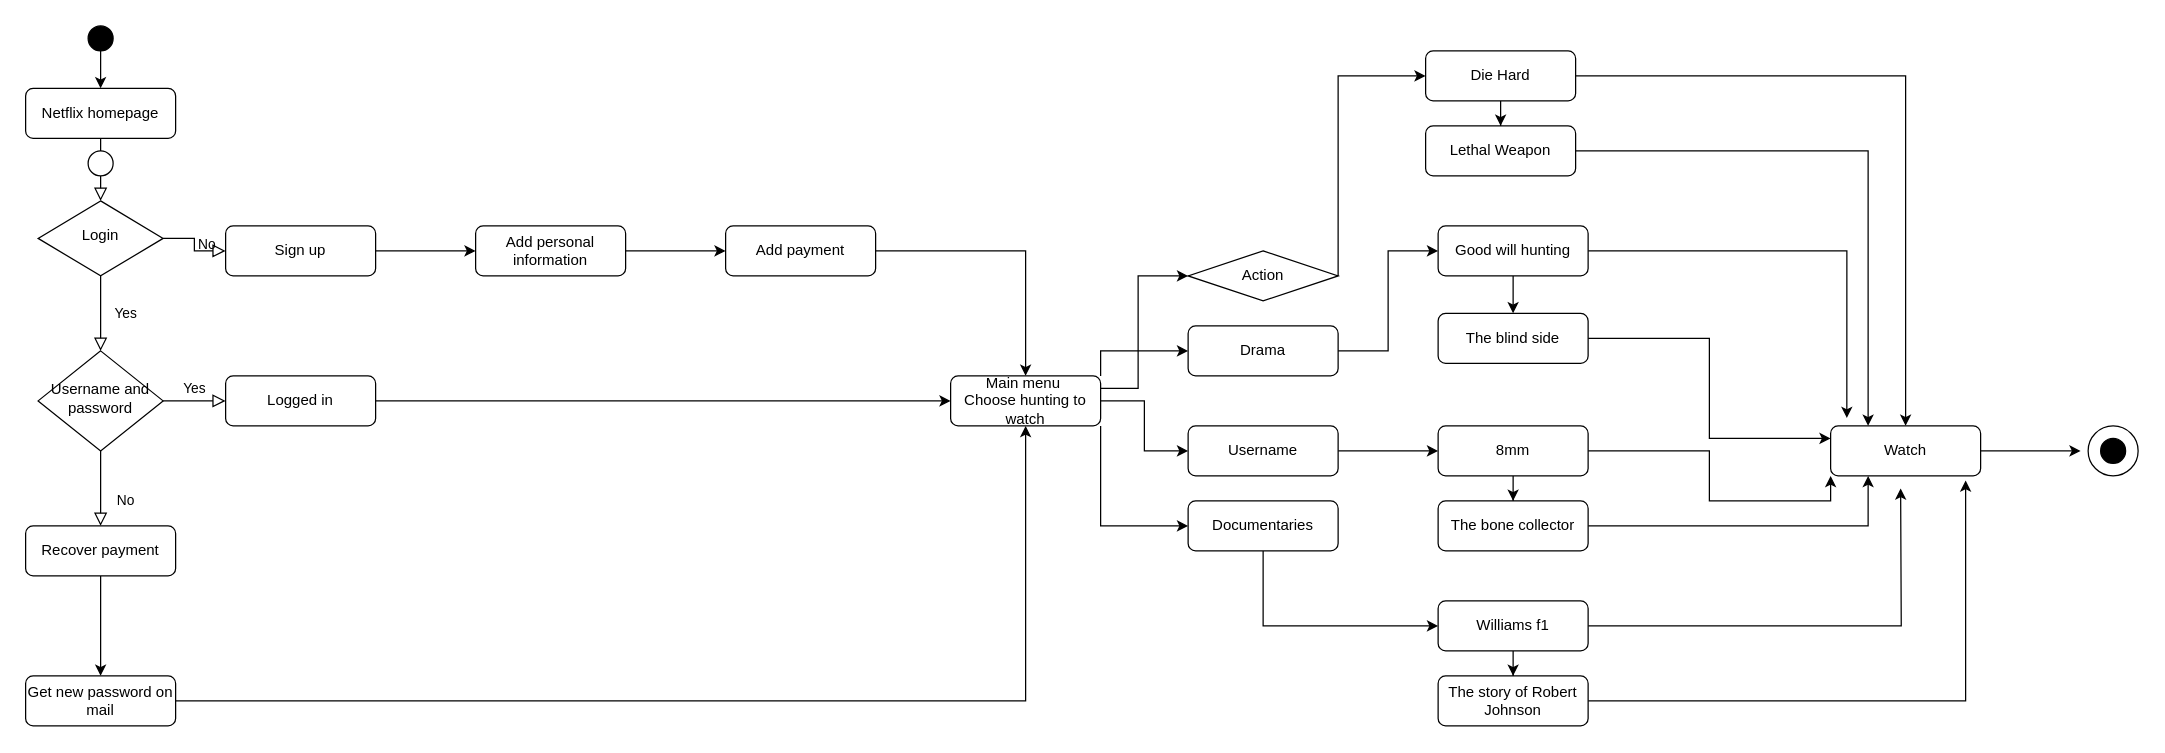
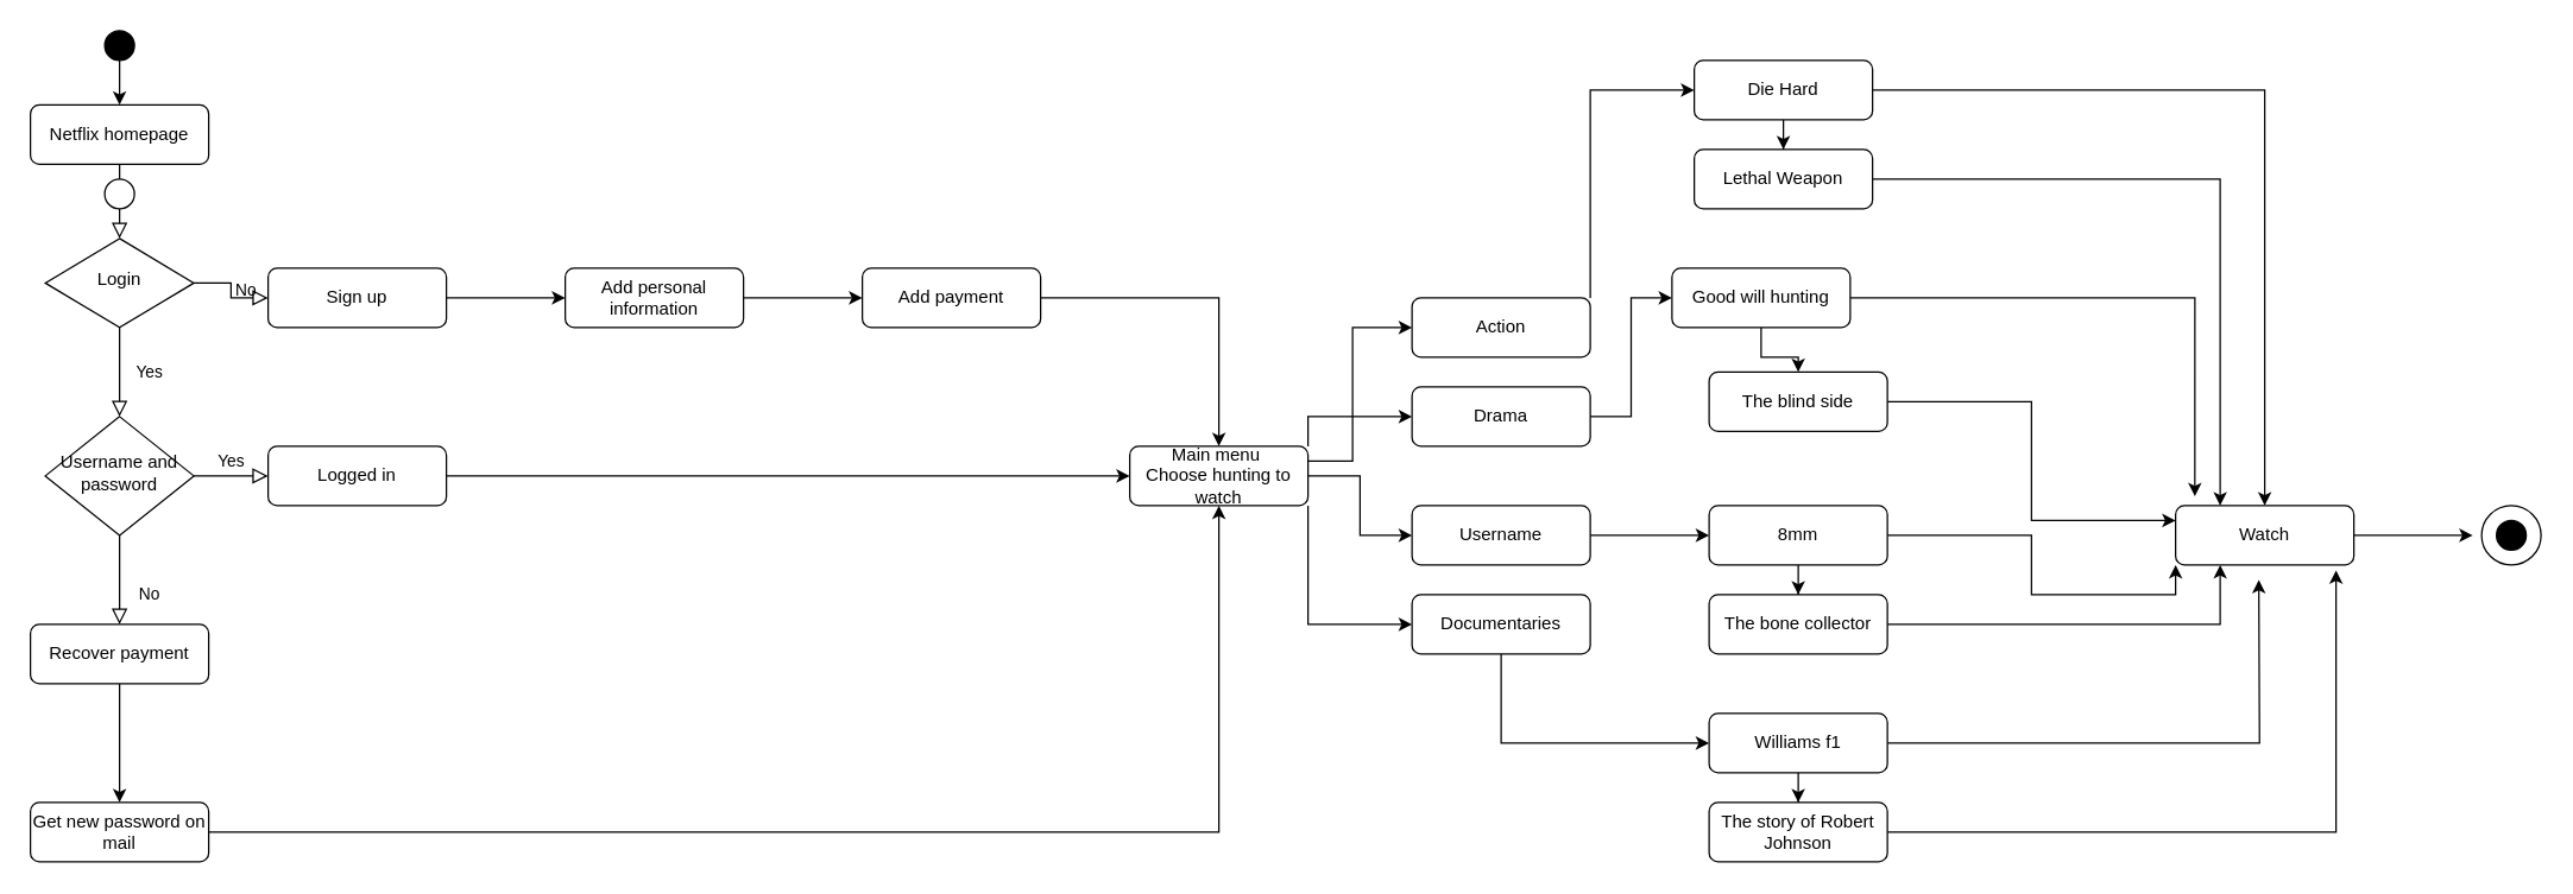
- <mxCell id="42" value="Good will hunting" style="rounded=1;whiteSpace=wrap;html=1;fontSize=12;glass=0;strokeWidth=1;shadow=0;" vertex="1" parent="1"><mxGeometry x="1150" y="180" width="120" height="40" as="geometry" /></mxCell>
+ <mxCell id="42" value="Good will hunting" style="rounded=1;whiteSpace=wrap;html=1;fontSize=12;glass=0;strokeWidth=1;shadow=0;" vertex="1" parent="1"><mxGeometry x="1125" y="180" width="120" height="40" as="geometry" /></mxCell>
- <mxCell id="31" value="Action" style="rhombus;whiteSpace=wrap;html=1;fontSize=12;glass=0;strokeWidth=1;shadow=0;" vertex="1" parent="1"><mxGeometry x="950" y="200" width="120" height="40" as="geometry" /></mxCell>
+ <mxCell id="31" value="Action" style="rounded=1;whiteSpace=wrap;html=1;fontSize=12;glass=0;strokeWidth=1;shadow=0;" vertex="1" parent="1"><mxGeometry x="950" y="200" width="120" height="40" as="geometry" /></mxCell>
